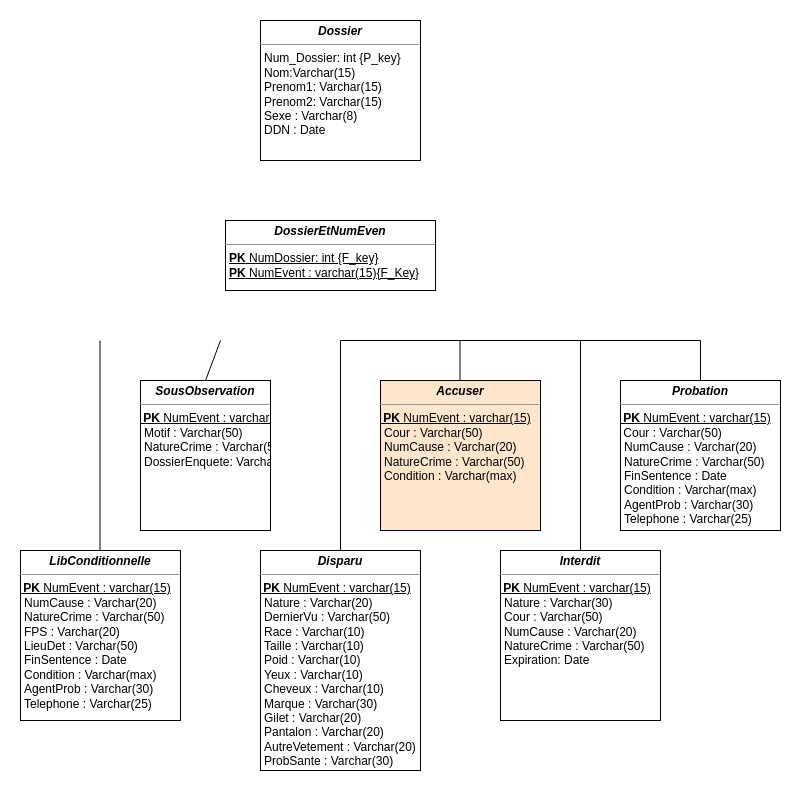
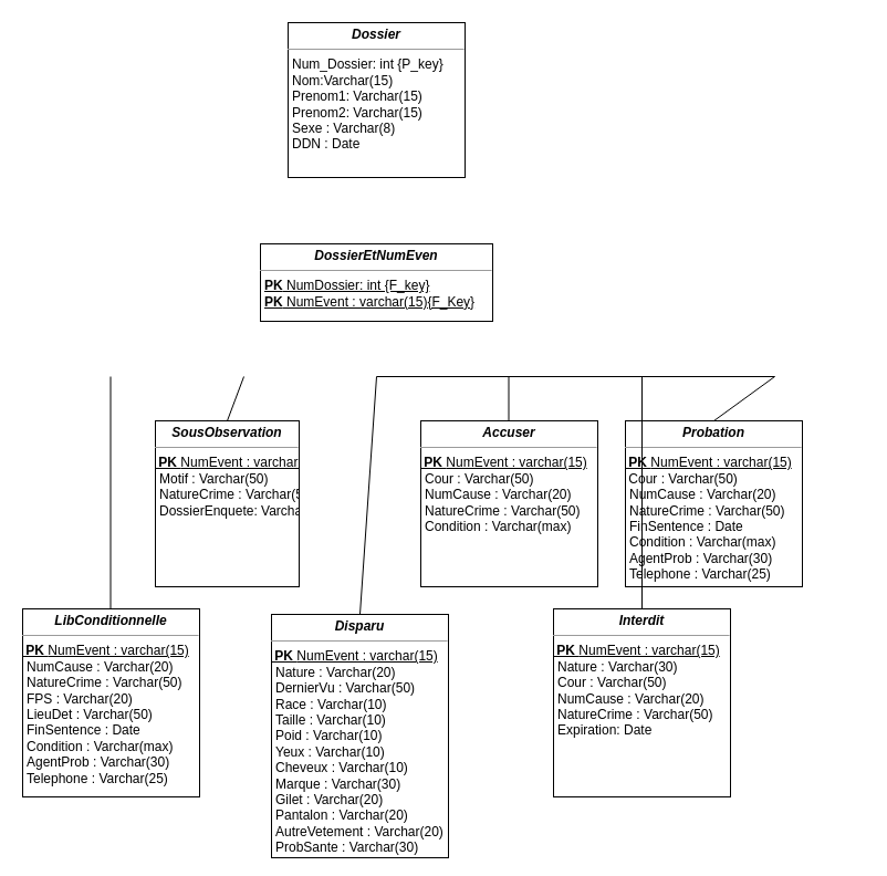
- <mxCell id="3" value="&lt;p style=&quot;margin: 0px ; margin-top: 4px ; text-align: center&quot;&gt;&lt;b&gt;&lt;i&gt;DossierEtNumEven&lt;/i&gt;&lt;/b&gt;&lt;/p&gt;&lt;hr size=&quot;1&quot;&gt;&lt;p style=&quot;margin: 0px ; margin-left: 4px&quot;&gt;&lt;/p&gt;&lt;p style=&quot;margin: 0px ; margin-left: 4px&quot;&gt;&lt;u&gt;&lt;b&gt;PK&lt;/b&gt; NumDossier: int {F_key}&lt;/u&gt;&lt;/p&gt;&lt;p style=&quot;margin: 0px ; margin-left: 4px&quot;&gt;&lt;u&gt;&lt;b&gt;PK&lt;/b&gt; NumEvent : varchar(15){F_Key}&lt;/u&gt;&lt;/p&gt;&lt;p style=&quot;margin: 0px ; margin-left: 4px&quot;&gt;&lt;br&gt;&lt;/p&gt;" style="verticalAlign=top;align=left;overflow=fill;fontSize=12;fontFamily=Helvetica;html=1;" vertex="1" parent="1"><mxGeometry x="225" y="220" width="210" height="70" as="geometry" /></mxCell>
+ <mxCell id="3" value="&lt;p style=&quot;margin: 0px ; margin-top: 4px ; text-align: center&quot;&gt;&lt;b&gt;&lt;i&gt;DossierEtNumEven&lt;/i&gt;&lt;/b&gt;&lt;/p&gt;&lt;hr size=&quot;1&quot;&gt;&lt;p style=&quot;margin: 0px ; margin-left: 4px&quot;&gt;&lt;/p&gt;&lt;p style=&quot;margin: 0px ; margin-left: 4px&quot;&gt;&lt;u&gt;&lt;b&gt;PK&lt;/b&gt; NumDossier: int {F_key}&lt;/u&gt;&lt;/p&gt;&lt;p style=&quot;margin: 0px ; margin-left: 4px&quot;&gt;&lt;u&gt;&lt;b&gt;PK&lt;/b&gt; NumEvent : varchar(15){F_Key}&lt;/u&gt;&lt;/p&gt;&lt;p style=&quot;margin: 0px ; margin-left: 4px&quot;&gt;&lt;br&gt;&lt;/p&gt;" style="verticalAlign=top;align=left;overflow=fill;fontSize=12;fontFamily=Helvetica;html=1;" vertex="1" parent="1"><mxGeometry x="235" y="220" width="210" height="70" as="geometry" /></mxCell>
- <mxCell id="6" value="&lt;p style=&quot;margin: 0px ; margin-top: 4px ; text-align: center&quot;&gt;&lt;b&gt;&lt;i&gt;Accuser&lt;/i&gt;&lt;/b&gt;&lt;/p&gt;&lt;hr size=&quot;1&quot;&gt;&lt;p style=&quot;margin: 0px ; margin-left: 4px&quot;&gt;&lt;/p&gt;&lt;u&gt;&lt;b&gt;&amp;nbsp;PK&amp;nbsp;&lt;/b&gt;&lt;/u&gt;&lt;u&gt;NumEvent : varchar(15)&lt;/u&gt;&lt;p style=&quot;margin: 0px ; margin-left: 4px&quot;&gt;Cour : Varchar(50)&lt;/p&gt;&lt;p style=&quot;margin: 0px ; margin-left: 4px&quot;&gt;NumCause : Varchar(20)&lt;/p&gt;&lt;p style=&quot;margin: 0px ; margin-left: 4px&quot;&gt;NatureCrime : Varchar(50)&lt;/p&gt;&lt;p style=&quot;margin: 0px ; margin-left: 4px&quot;&gt;Condition : Varchar(max)&lt;/p&gt;" style="verticalAlign=top;align=left;overflow=fill;fontSize=12;fontFamily=Helvetica;html=1;fillColor=#ffe6cc;" vertex="1" parent="1"><mxGeometry x="380" y="380" width="160" height="150" as="geometry" /></mxCell>
+ <mxCell id="6" value="&lt;p style=&quot;margin: 0px ; margin-top: 4px ; text-align: center&quot;&gt;&lt;b&gt;&lt;i&gt;Accuser&lt;/i&gt;&lt;/b&gt;&lt;/p&gt;&lt;hr size=&quot;1&quot;&gt;&lt;p style=&quot;margin: 0px ; margin-left: 4px&quot;&gt;&lt;/p&gt;&lt;u&gt;&lt;b&gt;&amp;nbsp;PK&amp;nbsp;&lt;/b&gt;&lt;/u&gt;&lt;u&gt;NumEvent : varchar(15)&lt;/u&gt;&lt;p style=&quot;margin: 0px ; margin-left: 4px&quot;&gt;Cour : Varchar(50)&lt;/p&gt;&lt;p style=&quot;margin: 0px ; margin-left: 4px&quot;&gt;NumCause : Varchar(20)&lt;/p&gt;&lt;p style=&quot;margin: 0px ; margin-left: 4px&quot;&gt;NatureCrime : Varchar(50)&lt;/p&gt;&lt;p style=&quot;margin: 0px ; margin-left: 4px&quot;&gt;Condition : Varchar(max)&lt;/p&gt;" style="verticalAlign=top;align=left;overflow=fill;fontSize=12;fontFamily=Helvetica;html=1;" vertex="1" parent="1"><mxGeometry x="380" y="380" width="160" height="150" as="geometry" /></mxCell>
- <mxCell id="8" value="&lt;p style=&quot;margin: 0px ; margin-top: 4px ; text-align: center&quot;&gt;&lt;b&gt;&lt;i&gt;Probation&lt;/i&gt;&lt;/b&gt;&lt;/p&gt;&lt;hr size=&quot;1&quot;&gt;&lt;p style=&quot;margin: 0px ; margin-left: 4px&quot;&gt;&lt;/p&gt;&lt;u&gt;&lt;b&gt;&amp;nbsp;PK&amp;nbsp;&lt;/b&gt;&lt;/u&gt;&lt;u&gt;NumEvent : varchar(15)&lt;br&gt;&lt;/u&gt;&amp;nbsp;Cour : Varchar(50)&lt;p style=&quot;margin: 0px 0px 0px 4px&quot;&gt;NumCause : Varchar(20)&lt;/p&gt;&lt;p style=&quot;margin: 0px 0px 0px 4px&quot;&gt;NatureCrime : Varchar(50)&lt;/p&gt;&lt;p style=&quot;margin: 0px ; margin-left: 4px&quot;&gt;&lt;span&gt;FinSentence : Date&lt;/span&gt;&lt;br&gt;&lt;/p&gt;&lt;p style=&quot;margin: 0px ; margin-left: 4px&quot;&gt;Condition : Varchar(max)&lt;span&gt;&lt;br&gt;&lt;/span&gt;&lt;/p&gt;&lt;p style=&quot;margin: 0px ; margin-left: 4px&quot;&gt;AgentProb : Varchar(30)&lt;/p&gt;&lt;p style=&quot;margin: 0px ; margin-left: 4px&quot;&gt;Telephone : Varchar(25)&lt;/p&gt;" style="verticalAlign=top;align=left;overflow=fill;fontSize=12;fontFamily=Helvetica;html=1;" vertex="1" parent="1"><mxGeometry x="620" y="380" width="160" height="150" as="geometry" /></mxCell>
+ <mxCell id="8" value="&lt;p style=&quot;margin: 0px ; margin-top: 4px ; text-align: center&quot;&gt;&lt;b&gt;&lt;i&gt;Probation&lt;/i&gt;&lt;/b&gt;&lt;/p&gt;&lt;hr size=&quot;1&quot;&gt;&lt;p style=&quot;margin: 0px ; margin-left: 4px&quot;&gt;&lt;/p&gt;&lt;u&gt;&lt;b&gt;&amp;nbsp;PK&amp;nbsp;&lt;/b&gt;&lt;/u&gt;&lt;u&gt;NumEvent : varchar(15)&lt;br&gt;&lt;/u&gt;&amp;nbsp;Cour : Varchar(50)&lt;p style=&quot;margin: 0px 0px 0px 4px&quot;&gt;NumCause : Varchar(20)&lt;/p&gt;&lt;p style=&quot;margin: 0px 0px 0px 4px&quot;&gt;NatureCrime : Varchar(50)&lt;/p&gt;&lt;p style=&quot;margin: 0px ; margin-left: 4px&quot;&gt;&lt;span&gt;FinSentence : Date&lt;/span&gt;&lt;br&gt;&lt;/p&gt;&lt;p style=&quot;margin: 0px ; margin-left: 4px&quot;&gt;Condition : Varchar(max)&lt;span&gt;&lt;br&gt;&lt;/span&gt;&lt;/p&gt;&lt;p style=&quot;margin: 0px ; margin-left: 4px&quot;&gt;AgentProb : Varchar(30)&lt;/p&gt;&lt;p style=&quot;margin: 0px ; margin-left: 4px&quot;&gt;Telephone : Varchar(25)&lt;/p&gt;" style="verticalAlign=top;align=left;overflow=fill;fontSize=12;fontFamily=Helvetica;html=1;" vertex="1" parent="1"><mxGeometry x="565" y="380" width="160" height="150" as="geometry" /></mxCell>
- <mxCell id="9" value="&lt;p style=&quot;margin: 0px ; margin-top: 4px ; text-align: center&quot;&gt;&lt;b&gt;&lt;i&gt;Disparu&lt;/i&gt;&lt;/b&gt;&lt;/p&gt;&lt;hr size=&quot;1&quot;&gt;&lt;p style=&quot;margin: 0px ; margin-left: 4px&quot;&gt;&lt;/p&gt;&lt;u&gt;&lt;b&gt;&amp;nbsp;PK&amp;nbsp;&lt;/b&gt;&lt;/u&gt;&lt;u&gt;NumEvent : varchar(15)&lt;/u&gt;&lt;p style=&quot;margin: 0px ; margin-left: 4px&quot;&gt;&lt;span&gt;Nature : Varchar(20)&lt;/span&gt;&lt;br&gt;&lt;/p&gt;&lt;p style=&quot;margin: 0px ; margin-left: 4px&quot;&gt;DernierVu : Varchar(50)&lt;/p&gt;&lt;p style=&quot;margin: 0px ; margin-left: 4px&quot;&gt;Race : Varchar(10)&lt;/p&gt;&lt;p style=&quot;margin: 0px ; margin-left: 4px&quot;&gt;Taille : Varchar(10)&lt;br&gt;&lt;/p&gt;&lt;p style=&quot;margin: 0px ; margin-left: 4px&quot;&gt;Poid : Varchar(10)&lt;br&gt;&lt;/p&gt;&lt;p style=&quot;margin: 0px ; margin-left: 4px&quot;&gt;Yeux : Varchar(10)&lt;br&gt;&lt;/p&gt;&lt;p style=&quot;margin: 0px ; margin-left: 4px&quot;&gt;Cheveux : Varchar(10)&lt;br&gt;&lt;/p&gt;&lt;p style=&quot;margin: 0px ; margin-left: 4px&quot;&gt;Marque : Varchar(30)&lt;br&gt;&lt;/p&gt;&lt;p style=&quot;margin: 0px ; margin-left: 4px&quot;&gt;Gilet : Varchar(20)&lt;br&gt;&lt;/p&gt;&lt;p style=&quot;margin: 0px ; margin-left: 4px&quot;&gt;Pantalon : Varchar(20)&lt;br&gt;&lt;/p&gt;&lt;p style=&quot;margin: 0px ; margin-left: 4px&quot;&gt;AutreVetement : Varchar(20)&lt;br&gt;&lt;/p&gt;&lt;p style=&quot;margin: 0px ; margin-left: 4px&quot;&gt;ProbSante : Varchar(30)&lt;br&gt;&lt;/p&gt;&lt;p style=&quot;margin: 0px ; margin-left: 4px&quot;&gt;&lt;br&gt;&lt;/p&gt;" style="verticalAlign=top;align=left;overflow=fill;fontSize=12;fontFamily=Helvetica;html=1;" vertex="1" parent="1"><mxGeometry x="260" y="550" width="160" height="220" as="geometry" /></mxCell>
+ <mxCell id="9" value="&lt;p style=&quot;margin: 0px ; margin-top: 4px ; text-align: center&quot;&gt;&lt;b&gt;&lt;i&gt;Disparu&lt;/i&gt;&lt;/b&gt;&lt;/p&gt;&lt;hr size=&quot;1&quot;&gt;&lt;p style=&quot;margin: 0px ; margin-left: 4px&quot;&gt;&lt;/p&gt;&lt;u&gt;&lt;b&gt;&amp;nbsp;PK&amp;nbsp;&lt;/b&gt;&lt;/u&gt;&lt;u&gt;NumEvent : varchar(15)&lt;/u&gt;&lt;p style=&quot;margin: 0px ; margin-left: 4px&quot;&gt;&lt;span&gt;Nature : Varchar(20)&lt;/span&gt;&lt;br&gt;&lt;/p&gt;&lt;p style=&quot;margin: 0px ; margin-left: 4px&quot;&gt;DernierVu : Varchar(50)&lt;/p&gt;&lt;p style=&quot;margin: 0px ; margin-left: 4px&quot;&gt;Race : Varchar(10)&lt;/p&gt;&lt;p style=&quot;margin: 0px ; margin-left: 4px&quot;&gt;Taille : Varchar(10)&lt;br&gt;&lt;/p&gt;&lt;p style=&quot;margin: 0px ; margin-left: 4px&quot;&gt;Poid : Varchar(10)&lt;br&gt;&lt;/p&gt;&lt;p style=&quot;margin: 0px ; margin-left: 4px&quot;&gt;Yeux : Varchar(10)&lt;br&gt;&lt;/p&gt;&lt;p style=&quot;margin: 0px ; margin-left: 4px&quot;&gt;Cheveux : Varchar(10)&lt;br&gt;&lt;/p&gt;&lt;p style=&quot;margin: 0px ; margin-left: 4px&quot;&gt;Marque : Varchar(30)&lt;br&gt;&lt;/p&gt;&lt;p style=&quot;margin: 0px ; margin-left: 4px&quot;&gt;Gilet : Varchar(20)&lt;br&gt;&lt;/p&gt;&lt;p style=&quot;margin: 0px ; margin-left: 4px&quot;&gt;Pantalon : Varchar(20)&lt;br&gt;&lt;/p&gt;&lt;p style=&quot;margin: 0px ; margin-left: 4px&quot;&gt;AutreVetement : Varchar(20)&lt;br&gt;&lt;/p&gt;&lt;p style=&quot;margin: 0px ; margin-left: 4px&quot;&gt;ProbSante : Varchar(30)&lt;br&gt;&lt;/p&gt;&lt;p style=&quot;margin: 0px ; margin-left: 4px&quot;&gt;&lt;br&gt;&lt;/p&gt;" style="verticalAlign=top;align=left;overflow=fill;fontSize=12;fontFamily=Helvetica;html=1;" vertex="1" parent="1"><mxGeometry x="245" y="555" width="160" height="220" as="geometry" /></mxCell>
